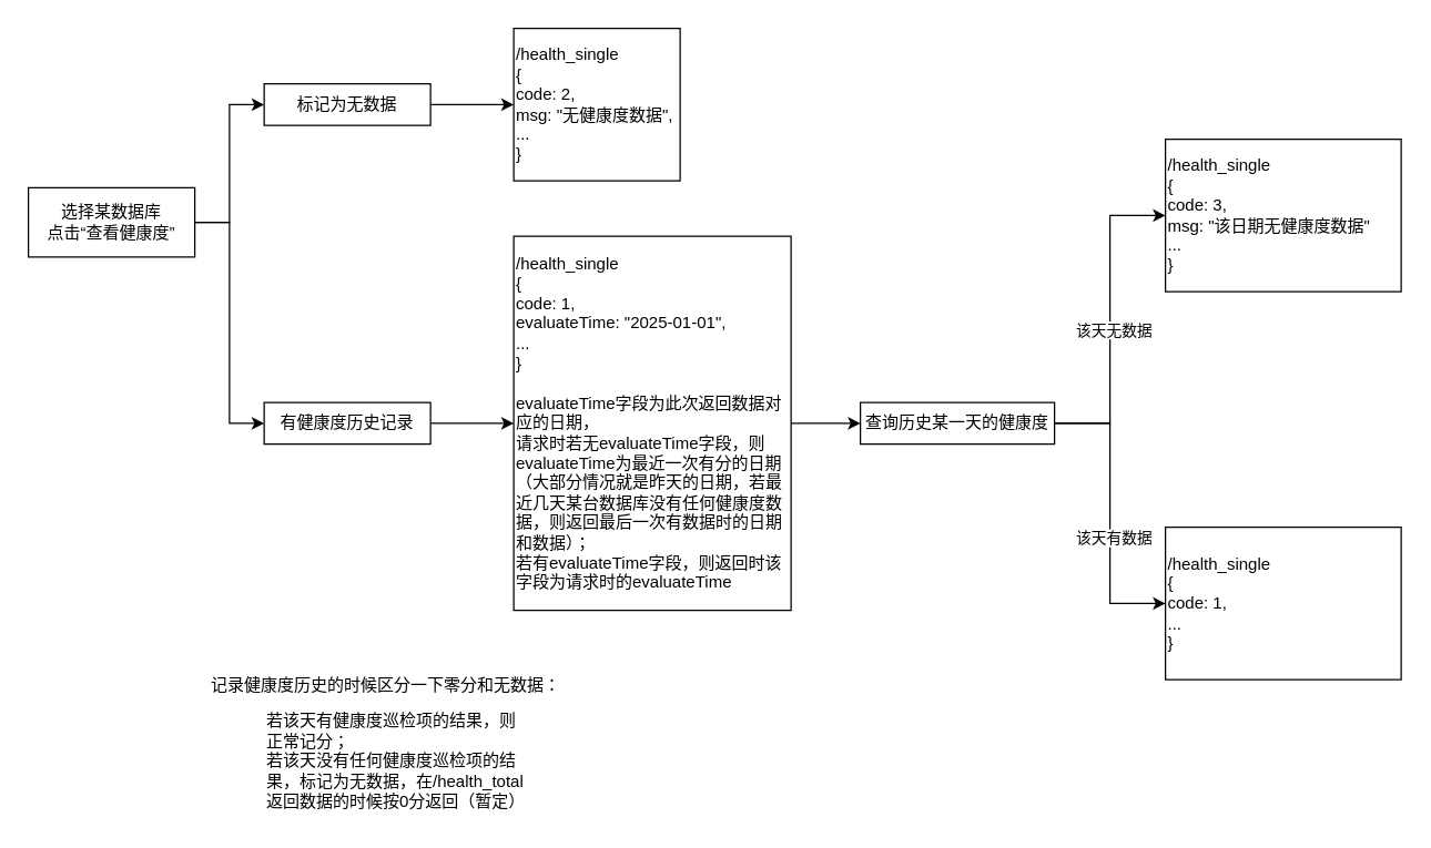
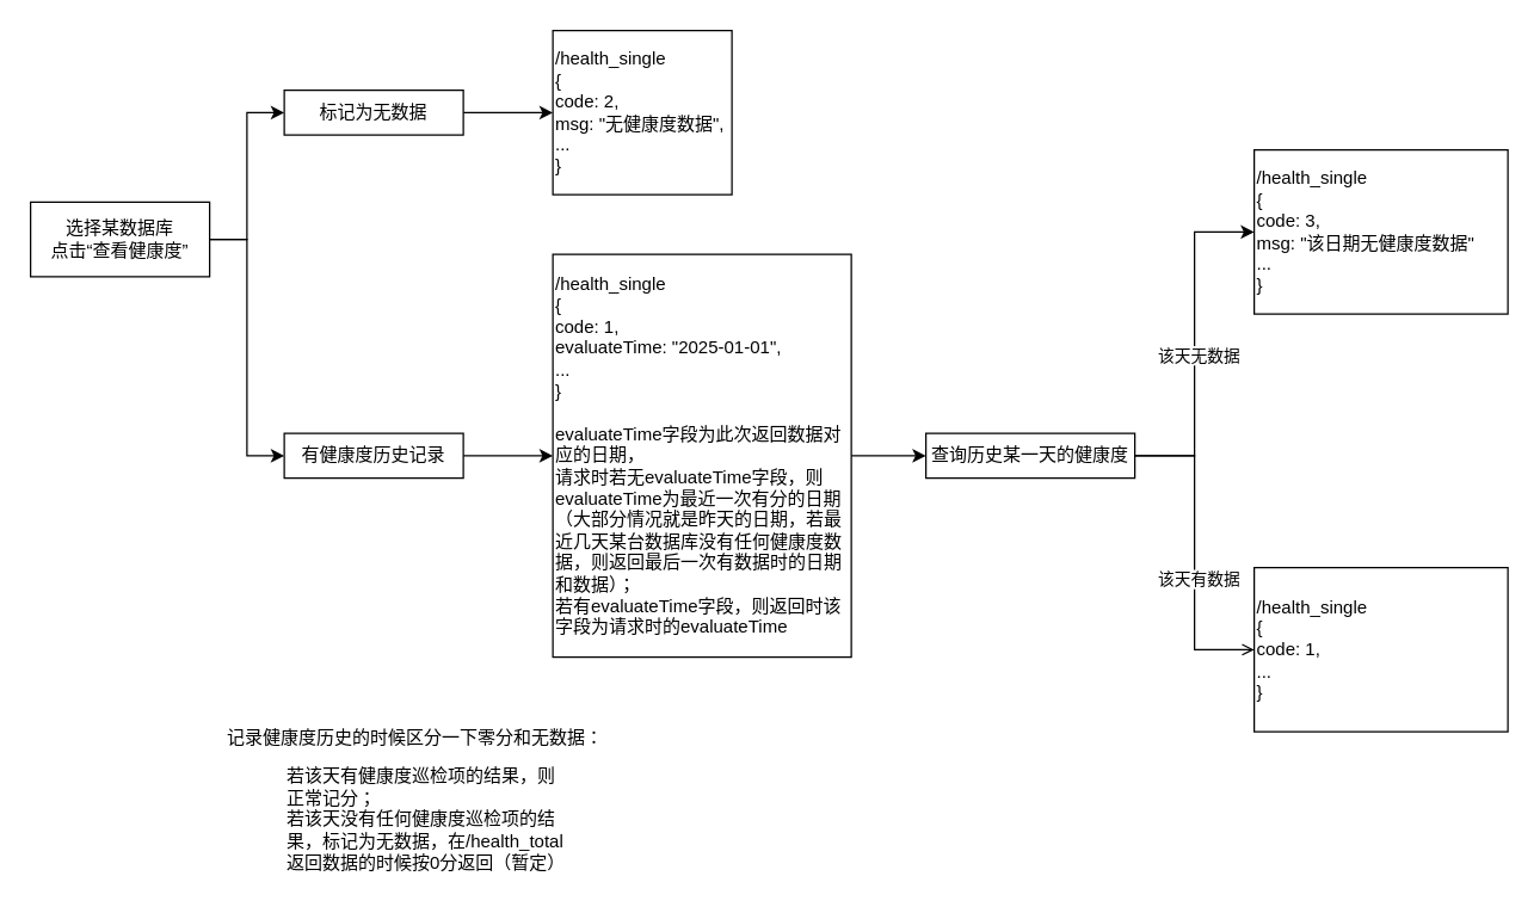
- <mxCell id="14" style="edgeStyle=orthogonalEdgeStyle;rounded=0;orthogonalLoop=1;jettySize=auto;html=1;exitX=1;exitY=0.5;exitDx=0;exitDy=0;entryX=0;entryY=0.5;entryDx=0;entryDy=0;" parent="1" source="16" target="18" edge="1"><mxGeometry relative="1" as="geometry" /></mxCell>
+ <mxCell id="14" style="edgeStyle=orthogonalEdgeStyle;rounded=0;orthogonalLoop=1;jettySize=auto;html=1;exitX=1;exitY=0.5;exitDx=0;exitDy=0;entryX=0;entryY=0.5;entryDx=0;entryDy=0;endArrow=open;" parent="1" source="16" target="18" edge="1"><mxGeometry relative="1" as="geometry" /></mxCell>
